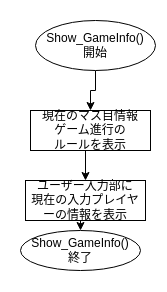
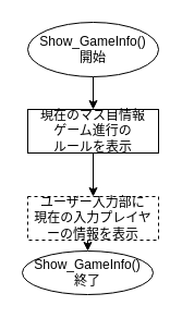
- <mxCell id="3" value="Show_GameInfo()&lt;br&gt;開始" style="ellipse;whiteSpace=wrap;html=1;" parent="1" vertex="1"><mxGeometry x="35" y="20" width="120" height="50" as="geometry" /></mxCell>
+ <mxCell id="3" value="Show_GameInfo()&lt;br&gt;開始" style="ellipse;whiteSpace=wrap;html=1;" parent="1" vertex="1"><mxGeometry x="25" y="20" width="120" height="50" as="geometry" /></mxCell>
- <mxCell id="5" value="現在のマス目情報&lt;br&gt;ゲーム進行の&lt;div&gt;ルールを表示&lt;/div&gt;" style="rounded=0;whiteSpace=wrap;html=1;" parent="1" vertex="1"><mxGeometry x="30" y="110" width="120" height="40" as="geometry" /></mxCell>
+ <mxCell id="5" value="現在のマス目情報&lt;br&gt;ゲーム進行の&lt;div&gt;ルールを表示&lt;/div&gt;" style="rounded=0;whiteSpace=wrap;html=1;" parent="1" vertex="1"><mxGeometry x="25" y="100" width="120" height="40" as="geometry" /></mxCell>
- <mxCell id="8" value="ユーザー入力部に&lt;div&gt;現在の入力プレイヤーの情報を表示&lt;/div&gt;" style="rounded=0;whiteSpace=wrap;html=1;" vertex="1" parent="1"><mxGeometry x="25" y="180" width="120" height="40" as="geometry" /></mxCell>
+ <mxCell id="8" value="ユーザー入力部に&lt;div&gt;現在の入力プレイヤーの情報を表示&lt;/div&gt;" style="rounded=0;whiteSpace=wrap;html=1;dashed=1;" vertex="1" parent="1"><mxGeometry x="25" y="180" width="120" height="40" as="geometry" /></mxCell>
